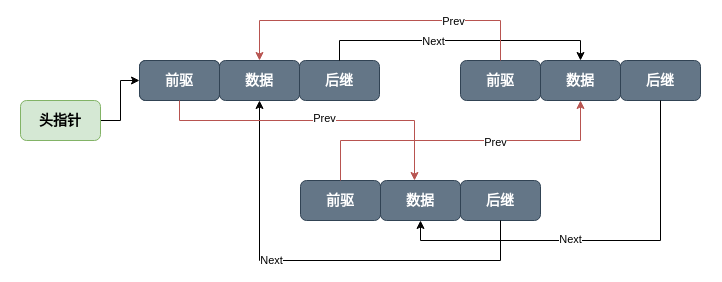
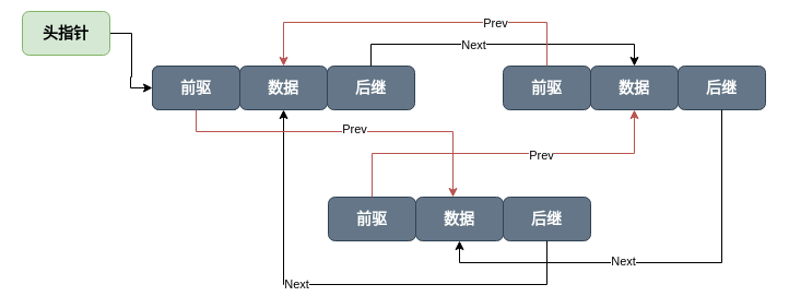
- <mxCell id="3" value="&lt;font style=&quot;font-size: 14px&quot;&gt;&lt;b&gt;头指针&lt;/b&gt;&lt;/font&gt;" style="rounded=1;whiteSpace=wrap;html=1;fillColor=#d5e8d4;strokeColor=#82b366;" vertex="1" parent="1"><mxGeometry x="20" y="100" width="80" height="40" as="geometry" /></mxCell>
+ <mxCell id="3" value="&lt;font style=&quot;font-size: 14px&quot;&gt;&lt;b&gt;头指针&lt;/b&gt;&lt;/font&gt;" style="rounded=1;whiteSpace=wrap;html=1;fillColor=#d5e8d4;strokeColor=#82b366;" vertex="1" parent="1"><mxGeometry x="20" y="10" width="80" height="40" as="geometry" /></mxCell>
